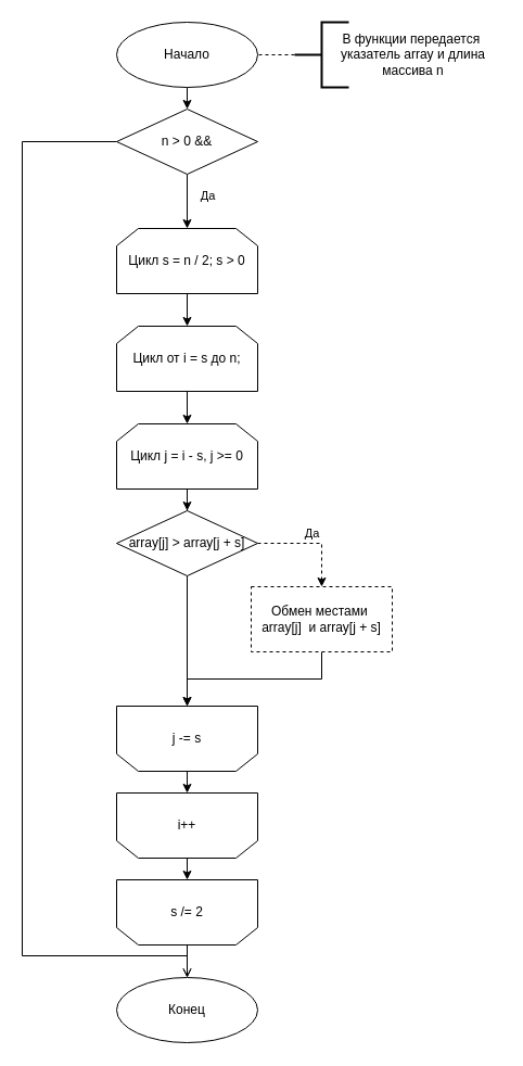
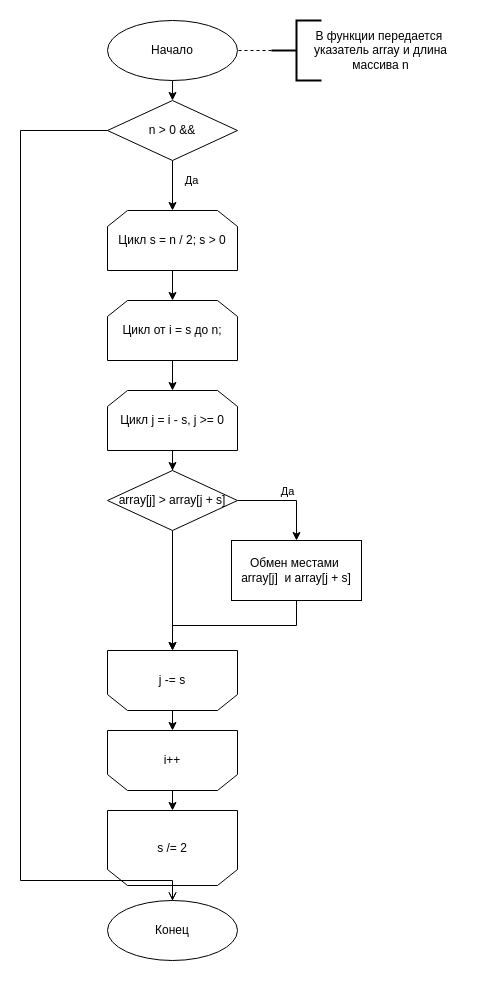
- <mxCell id="16" style="edgeStyle=orthogonalEdgeStyle;rounded=0;orthogonalLoop=1;jettySize=auto;html=1;exitX=1;exitY=0.5;exitDx=0;exitDy=0;exitPerimeter=0;entryX=0.5;entryY=0;entryDx=0;entryDy=0;dashed=1;" parent="1" source="19" target="29" edge="1"><mxGeometry relative="1" as="geometry"><mxPoint x="296" y="540" as="targetPoint" /></mxGeometry></mxCell>
+ <mxCell id="16" style="edgeStyle=orthogonalEdgeStyle;rounded=0;orthogonalLoop=1;jettySize=auto;html=1;exitX=1;exitY=0.5;exitDx=0;exitDy=0;exitPerimeter=0;entryX=0.5;entryY=0;entryDx=0;entryDy=0;" parent="1" source="19" target="29" edge="1"><mxGeometry relative="1" as="geometry"><mxPoint x="296" y="540" as="targetPoint" /></mxGeometry></mxCell>
- <mxCell id="29" value="Обмен местами&amp;nbsp;&lt;br&gt;array[j]&amp;nbsp; и array[j + s]" style="rounded=0;whiteSpace=wrap;html=1;absoluteArcSize=1;arcSize=14;strokeWidth=1;dashed=1;" parent="1" vertex="1"><mxGeometry x="231" y="540" width="130" height="60" as="geometry" /></mxCell>
+ <mxCell id="29" value="Обмен местами&amp;nbsp;&lt;br&gt;array[j]&amp;nbsp; и array[j + s]" style="rounded=0;whiteSpace=wrap;html=1;absoluteArcSize=1;arcSize=14;strokeWidth=1;" parent="1" vertex="1"><mxGeometry x="231" y="540" width="130" height="60" as="geometry" /></mxCell>
- <mxCell id="7" value="s /= 2" style="shape=loopLimit;whiteSpace=wrap;html=1;flipV=1;" parent="1" vertex="1"><mxGeometry x="107" y="810" width="130" height="60" as="geometry" /></mxCell>
+ <mxCell id="7" value="s /= 2" style="shape=loopLimit;whiteSpace=wrap;html=1;flipV=1;" parent="1" vertex="1"><mxGeometry x="107" y="810" width="130" height="75" as="geometry" /></mxCell>
